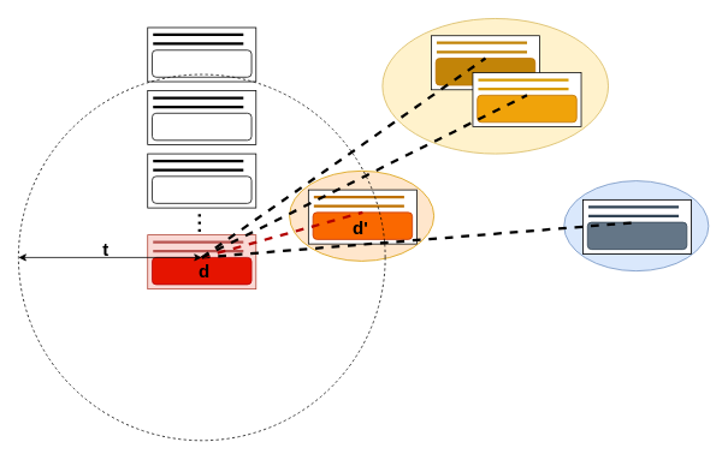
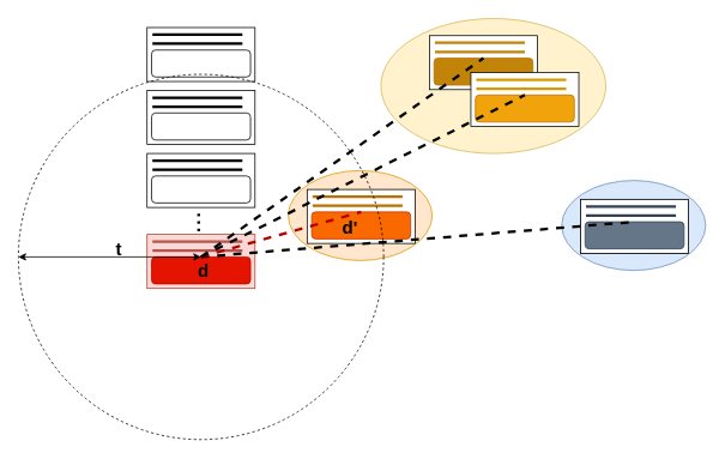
- <mxCell id="46" value="&lt;b style=&quot;font-size: 20px;&quot;&gt;&lt;font style=&quot;font-size: 20px;&quot;&gt;d&lt;/font&gt;&lt;font style=&quot;font-size: 20px;&quot;&gt;'&lt;/font&gt;&lt;/b&gt;" style="text;html=1;strokeColor=none;fillColor=none;align=center;verticalAlign=middle;whiteSpace=wrap;rounded=0;dashed=1;fontSize=20;" vertex="1" parent="1"><mxGeometry x="379" y="241" width="40" height="20" as="geometry" /></mxCell>
+ <mxCell id="46" value="&lt;b style=&quot;font-size: 20px;&quot;&gt;&lt;font style=&quot;font-size: 20px;&quot;&gt;d&lt;/font&gt;&lt;font style=&quot;font-size: 20px;&quot;&gt;'&lt;/font&gt;&lt;/b&gt;" style="text;html=1;strokeColor=none;fillColor=none;align=center;verticalAlign=middle;whiteSpace=wrap;rounded=0;dashed=1;fontSize=20;" vertex="1" parent="1"><mxGeometry x="369" y="241" width="40" height="20" as="geometry" /></mxCell>
- <mxCell id="48" value="&lt;font style=&quot;font-size: 20px;&quot;&gt;&lt;b style=&quot;font-size: 20px;&quot;&gt;t&lt;/b&gt;&lt;/font&gt;" style="text;html=1;strokeColor=none;fillColor=none;align=center;verticalAlign=middle;whiteSpace=wrap;rounded=0;dashed=1;fontSize=20;" vertex="1" parent="1"><mxGeometry x="97" y="265" width="40" height="20" as="geometry" /></mxCell>
+ <mxCell id="48" value="&lt;font style=&quot;font-size: 20px;&quot;&gt;&lt;b style=&quot;font-size: 20px;&quot;&gt;t&lt;/b&gt;&lt;/font&gt;" style="text;html=1;strokeColor=none;fillColor=none;align=center;verticalAlign=middle;whiteSpace=wrap;rounded=0;dashed=1;fontSize=20;" vertex="1" parent="1"><mxGeometry x="112" y="265" width="40" height="20" as="geometry" /></mxCell>
